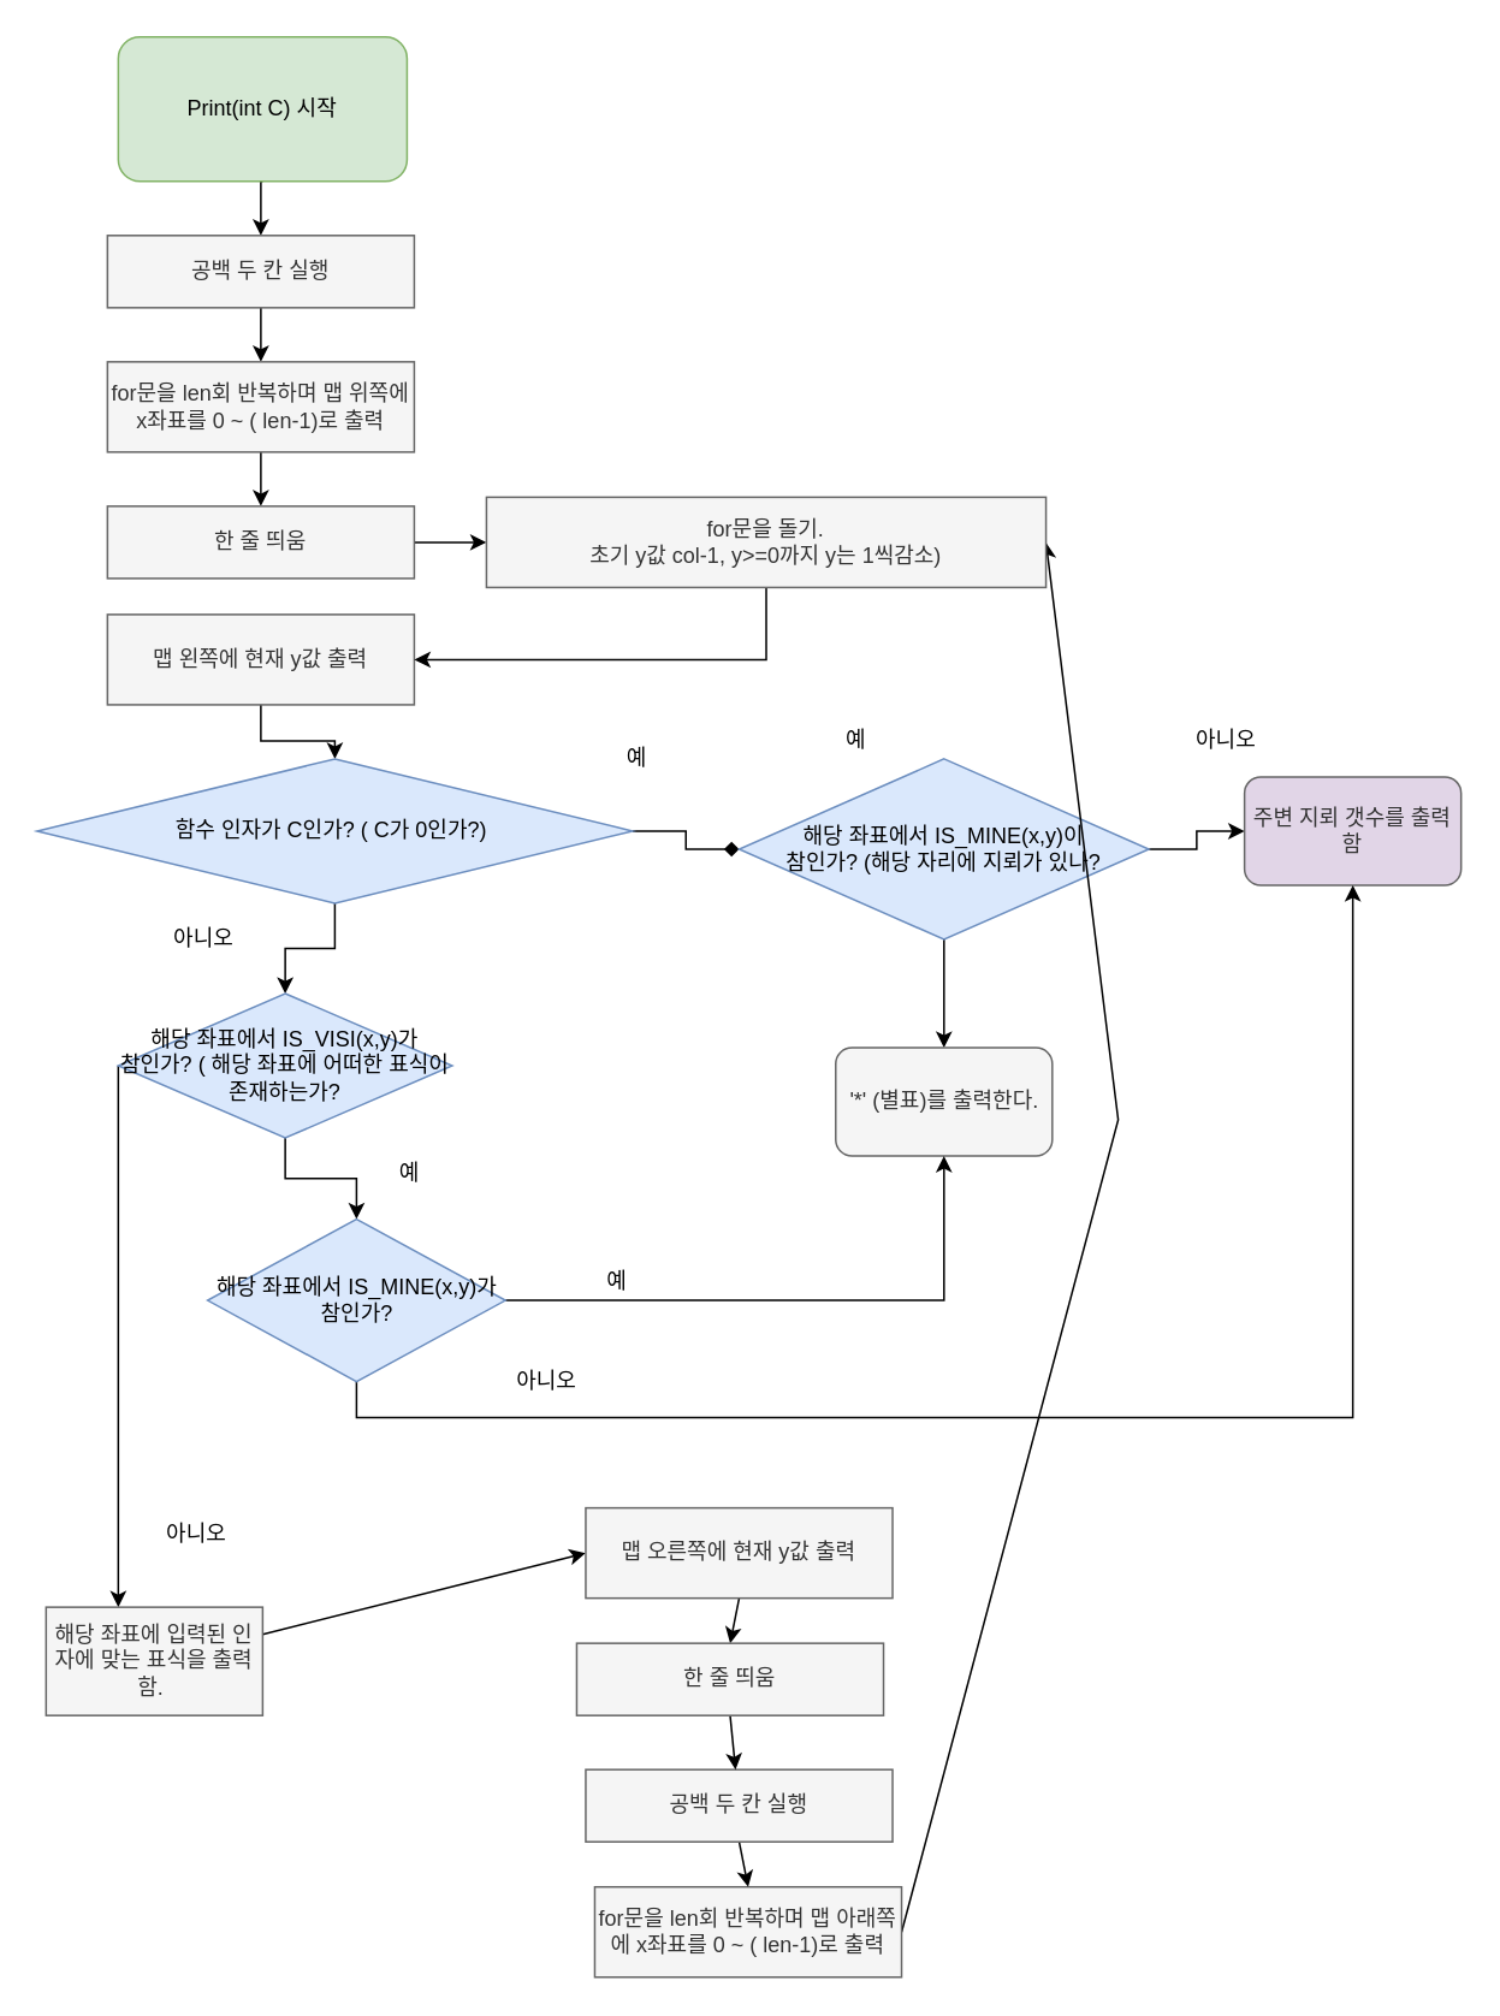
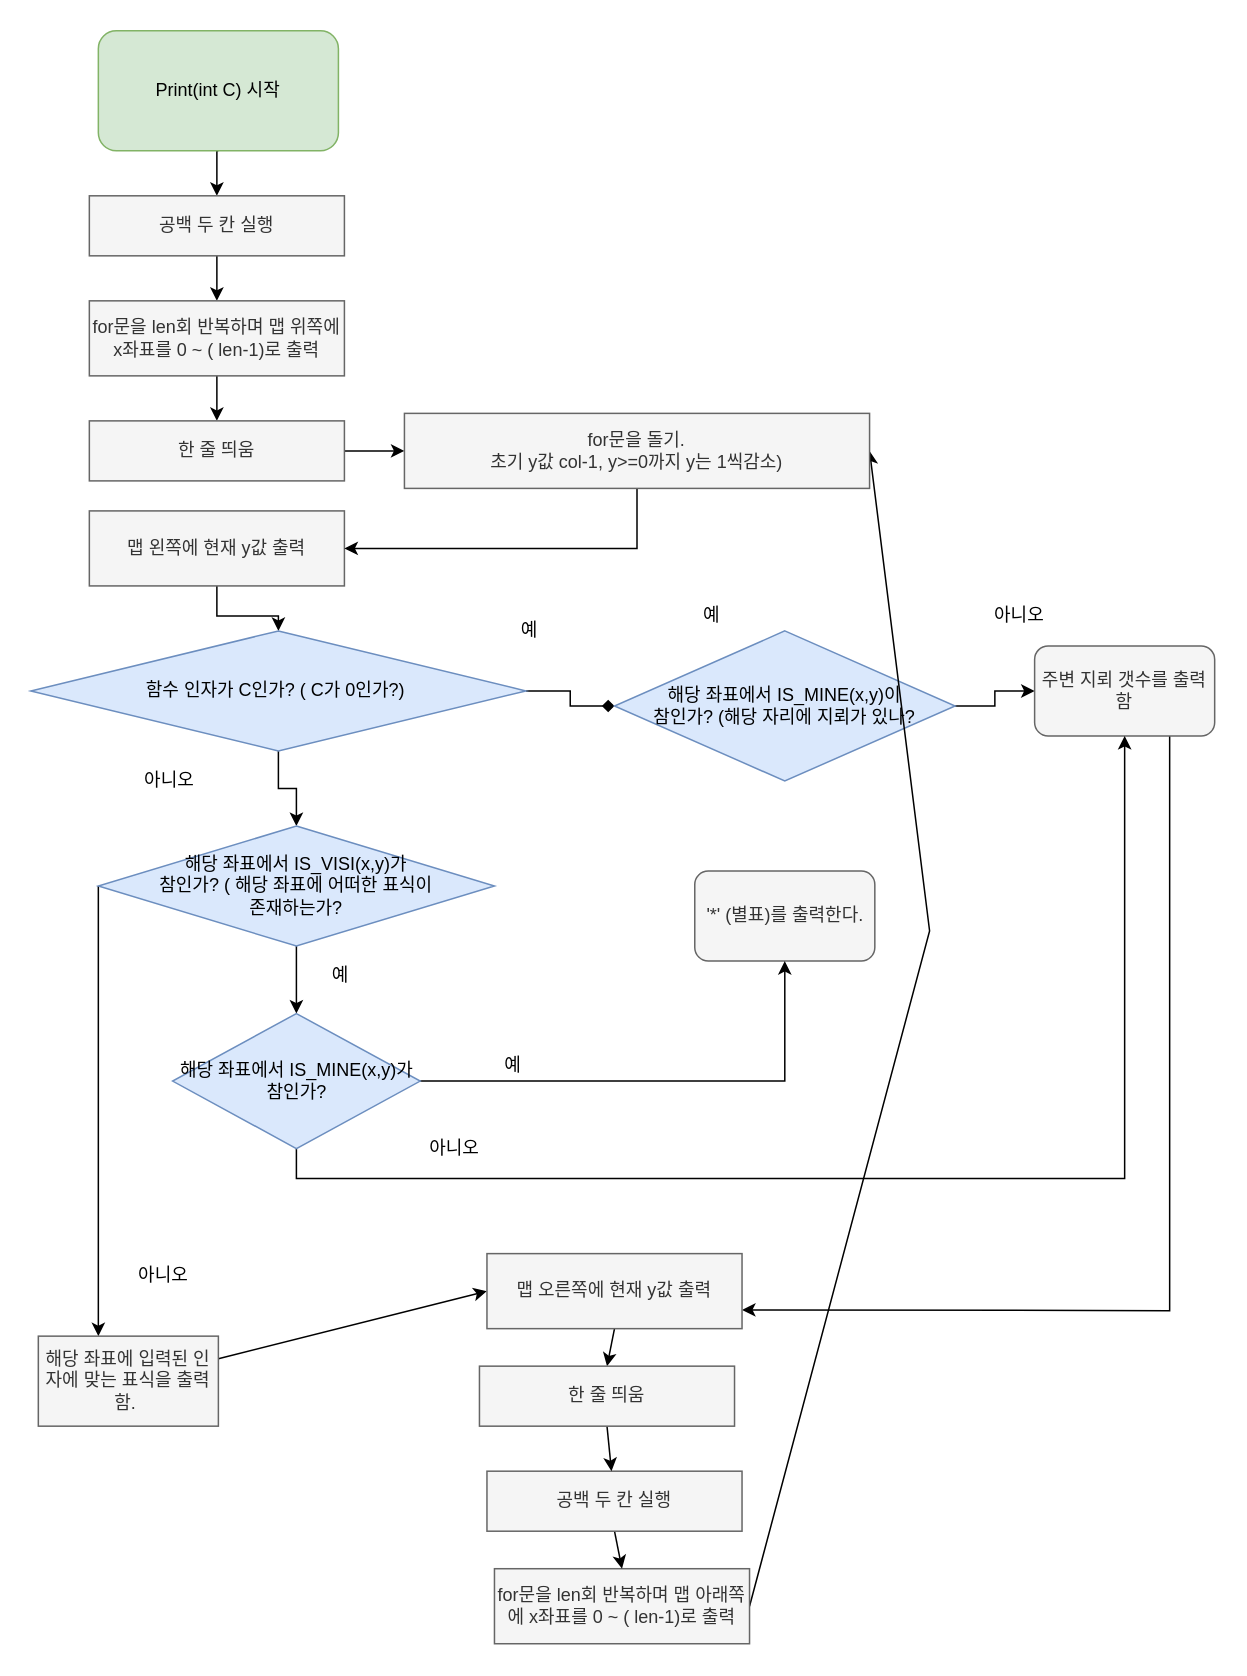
- <mxCell id="25" value="주변 지뢰 갯수를 출력함" style="rounded=1;whiteSpace=wrap;html=1;fillColor=#e1d5e7;strokeColor=#666666;fontColor=#333333;" vertex="1" parent="1"><mxGeometry x="689" y="430" width="120" height="60" as="geometry" /></mxCell>
+ <mxCell id="25" value="주변 지뢰 갯수를 출력함" style="rounded=1;whiteSpace=wrap;html=1;fillColor=#f5f5f5;strokeColor=#666666;fontColor=#333333;" vertex="1" parent="1"><mxGeometry x="689" y="430" width="120" height="60" as="geometry" /></mxCell>
- <mxCell id="19" style="edgeStyle=orthogonalEdgeStyle;rounded=0;orthogonalLoop=1;jettySize=auto;html=1;exitX=0.5;exitY=1;exitDx=0;exitDy=0;entryX=0.5;entryY=0;entryDx=0;entryDy=0;" edge="1" parent="1" source="20" target="23"><mxGeometry relative="1" as="geometry" /></mxCell>
- <mxCell id="28" value="해당 좌표에서 IS_VISI(x,y)가&lt;br&gt;참인가? ( 해당 좌표에 어떠한 표식이&lt;br&gt;존재하는가?" style="rhombus;whiteSpace=wrap;html=1;fillColor=#dae8fc;strokeColor=#6c8ebf;" vertex="1" parent="1"><mxGeometry x="65" y="550" width="185" height="80" as="geometry" /></mxCell>
+ <mxCell id="28" value="해당 좌표에서 IS_VISI(x,y)가&lt;br&gt;참인가? ( 해당 좌표에 어떠한 표식이&lt;br&gt;존재하는가?" style="rhombus;whiteSpace=wrap;html=1;fillColor=#dae8fc;strokeColor=#6c8ebf;" vertex="1" parent="1"><mxGeometry x="65" y="550" width="264" height="80" as="geometry" /></mxCell>
+ <mxCell id="24" style="edgeStyle=none;rounded=0;orthogonalLoop=1;jettySize=auto;html=1;exitX=0.75;exitY=1;exitDx=0;exitDy=0;entryX=1;entryY=0.75;entryDx=0;entryDy=0;" edge="1" parent="1" source="25" target="41"><mxGeometry relative="1" as="geometry"><Array as="points"><mxPoint x="779" y="873" /></Array></mxGeometry></mxCell>
